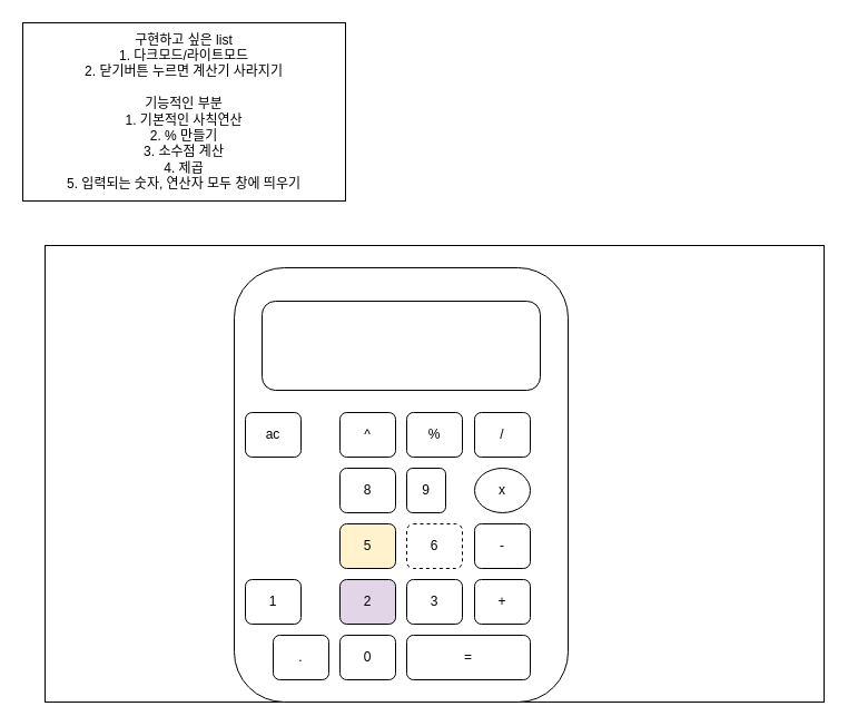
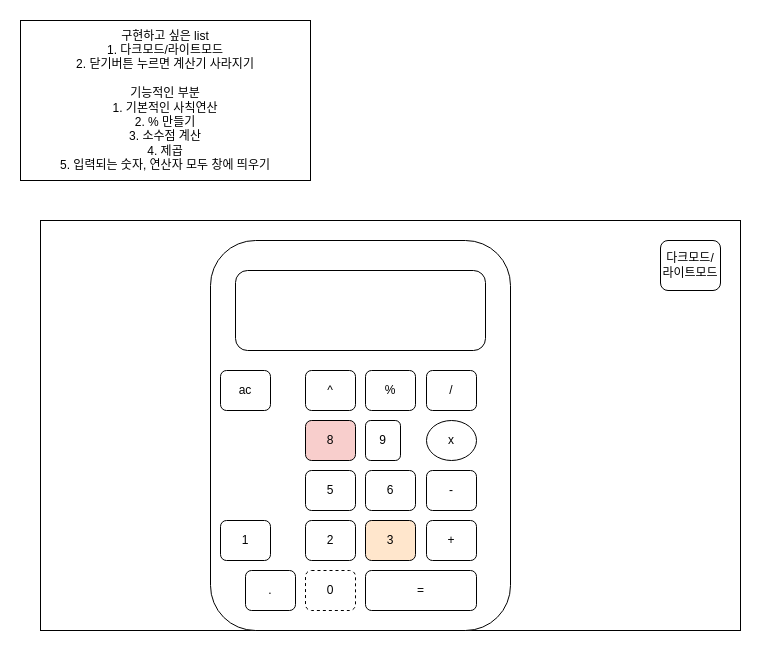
+ <mxCell id="5" value="다크모드/&lt;br&gt;라이트모드" style="rounded=1;whiteSpace=wrap;html=1;" parent="1" vertex="1"><mxGeometry x="660" y="240" width="60" height="50" as="geometry" /></mxCell>
- <mxCell id="8" value="8" style="rounded=1;whiteSpace=wrap;html=1;" parent="1" vertex="1"><mxGeometry x="305" y="420" width="50" height="40" as="geometry" /></mxCell>
+ <mxCell id="8" value="8" style="rounded=1;whiteSpace=wrap;html=1;fillColor=#f8cecc;" parent="1" vertex="1"><mxGeometry x="305" y="420" width="50" height="40" as="geometry" /></mxCell>
- <mxCell id="10" value="5" style="rounded=1;whiteSpace=wrap;html=1;fillColor=#fff2cc;" parent="1" vertex="1"><mxGeometry x="305" y="470" width="50" height="40" as="geometry" /></mxCell>
+ <mxCell id="10" value="5" style="rounded=1;whiteSpace=wrap;html=1;" parent="1" vertex="1"><mxGeometry x="305" y="470" width="50" height="40" as="geometry" /></mxCell>
- <mxCell id="15" value="6" style="rounded=1;whiteSpace=wrap;html=1;dashed=1;" parent="1" vertex="1"><mxGeometry x="365" y="470" width="50" height="40" as="geometry" /></mxCell>
+ <mxCell id="15" value="6" style="rounded=1;whiteSpace=wrap;html=1;" parent="1" vertex="1"><mxGeometry x="365" y="470" width="50" height="40" as="geometry" /></mxCell>
- <mxCell id="11" value="2" style="rounded=1;whiteSpace=wrap;html=1;fillColor=#e1d5e7;" parent="1" vertex="1"><mxGeometry x="305" y="520" width="50" height="40" as="geometry" /></mxCell>
+ <mxCell id="11" value="2" style="rounded=1;whiteSpace=wrap;html=1;" parent="1" vertex="1"><mxGeometry x="305" y="520" width="50" height="40" as="geometry" /></mxCell>
- <mxCell id="13" value="3" style="rounded=1;whiteSpace=wrap;html=1;" parent="1" vertex="1"><mxGeometry x="365" y="520" width="50" height="40" as="geometry" /></mxCell>
+ <mxCell id="13" value="3" style="rounded=1;whiteSpace=wrap;html=1;fillColor=#ffe6cc;" parent="1" vertex="1"><mxGeometry x="365" y="520" width="50" height="40" as="geometry" /></mxCell>
- <mxCell id="14" value="0" style="rounded=1;whiteSpace=wrap;html=1;" parent="1" vertex="1"><mxGeometry x="305" y="570" width="50" height="40" as="geometry" /></mxCell>
+ <mxCell id="14" value="0" style="rounded=1;whiteSpace=wrap;html=1;dashed=1;" parent="1" vertex="1"><mxGeometry x="305" y="570" width="50" height="40" as="geometry" /></mxCell>
